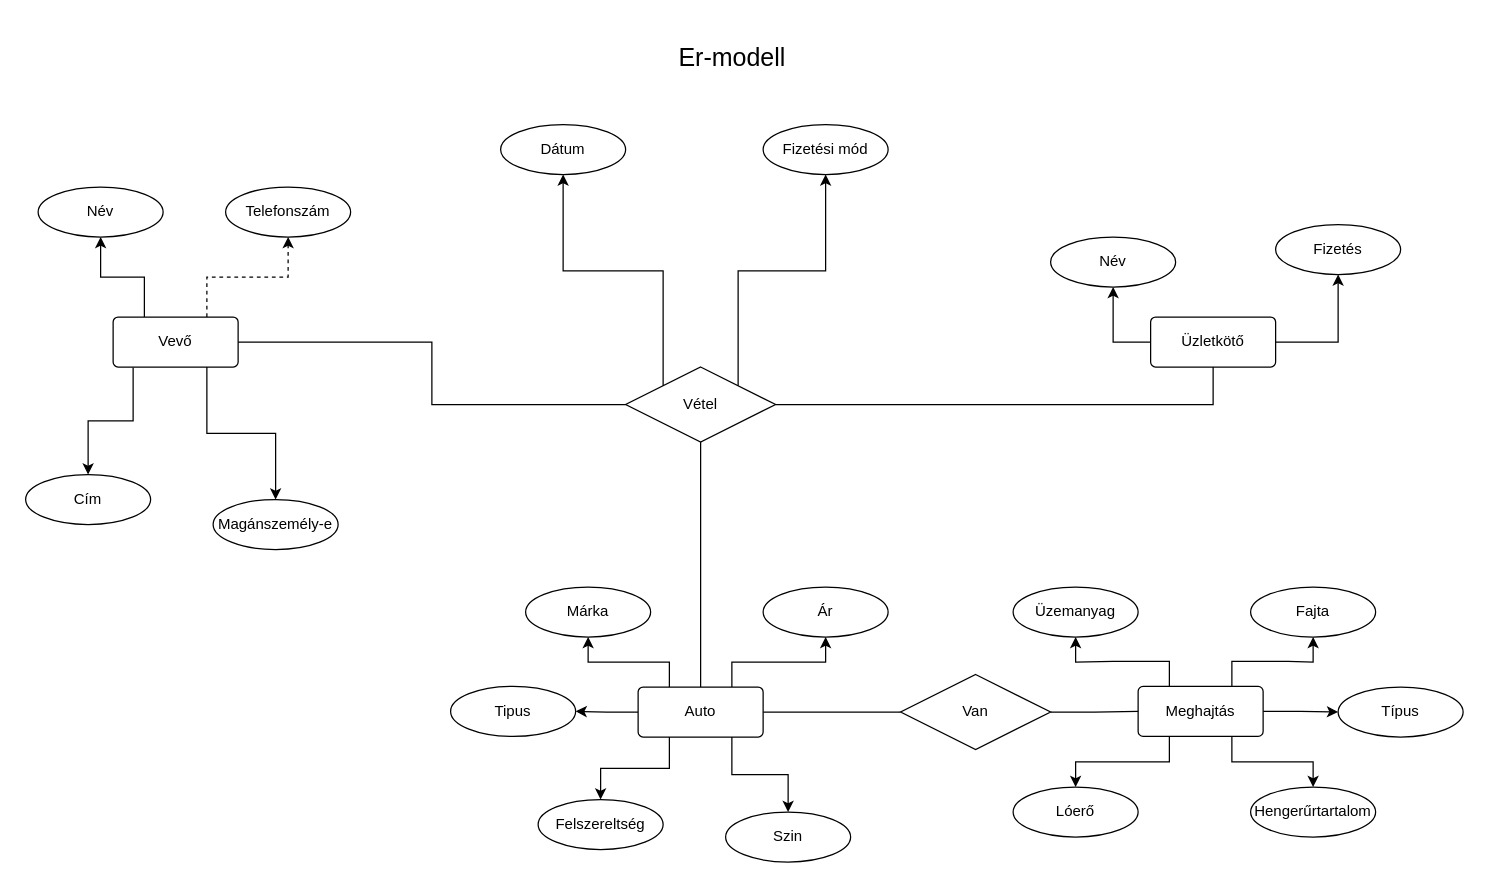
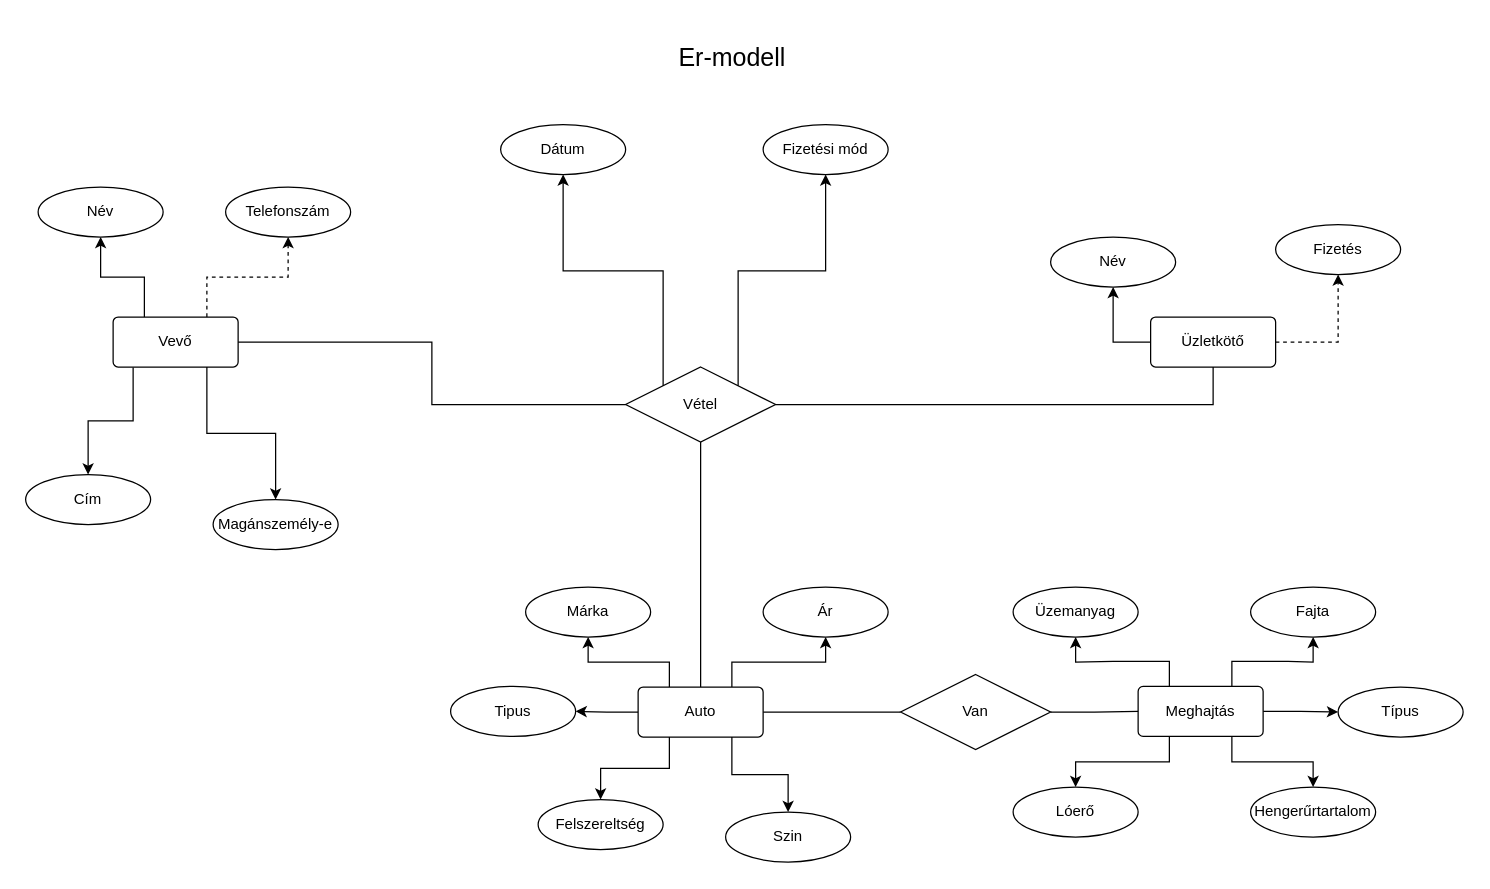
- <mxCell id="8" style="edgeStyle=orthogonalEdgeStyle;rounded=0;orthogonalLoop=1;jettySize=auto;html=1;exitX=1;exitY=0.5;exitDx=0;exitDy=0;" edge="1" parent="1" source="9" target="30"><mxGeometry relative="1" as="geometry"><mxPoint x="1070" y="199" as="targetPoint" /></mxGeometry></mxCell>
+ <mxCell id="8" style="edgeStyle=orthogonalEdgeStyle;rounded=0;orthogonalLoop=1;jettySize=auto;html=1;exitX=1;exitY=0.5;exitDx=0;exitDy=0;dashed=1;" edge="1" parent="1" source="9" target="30"><mxGeometry relative="1" as="geometry"><mxPoint x="1070" y="199" as="targetPoint" /></mxGeometry></mxCell>
